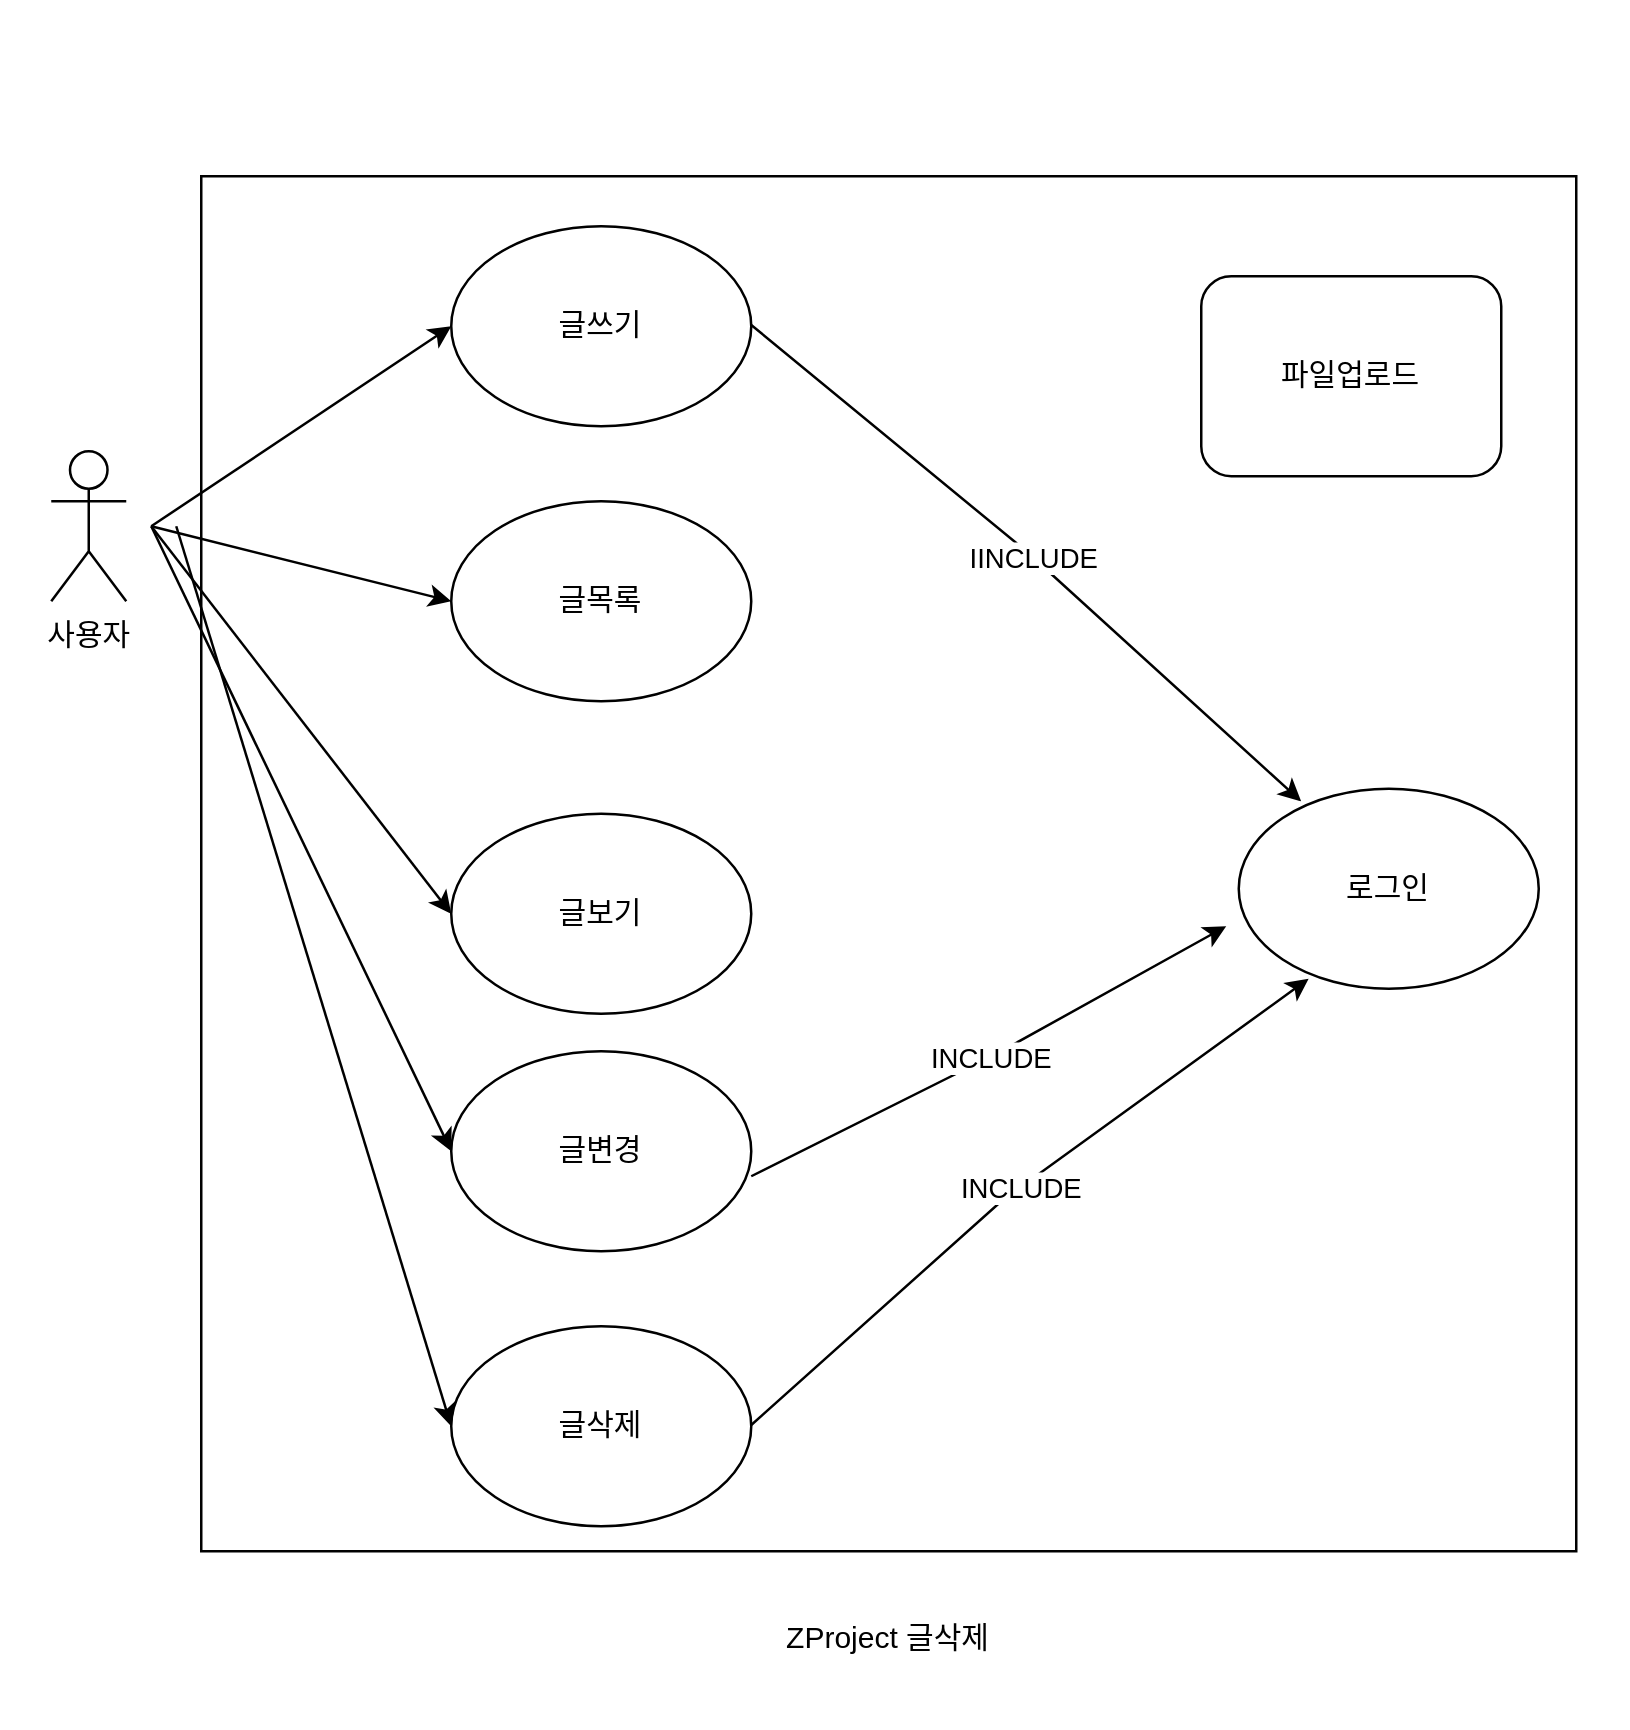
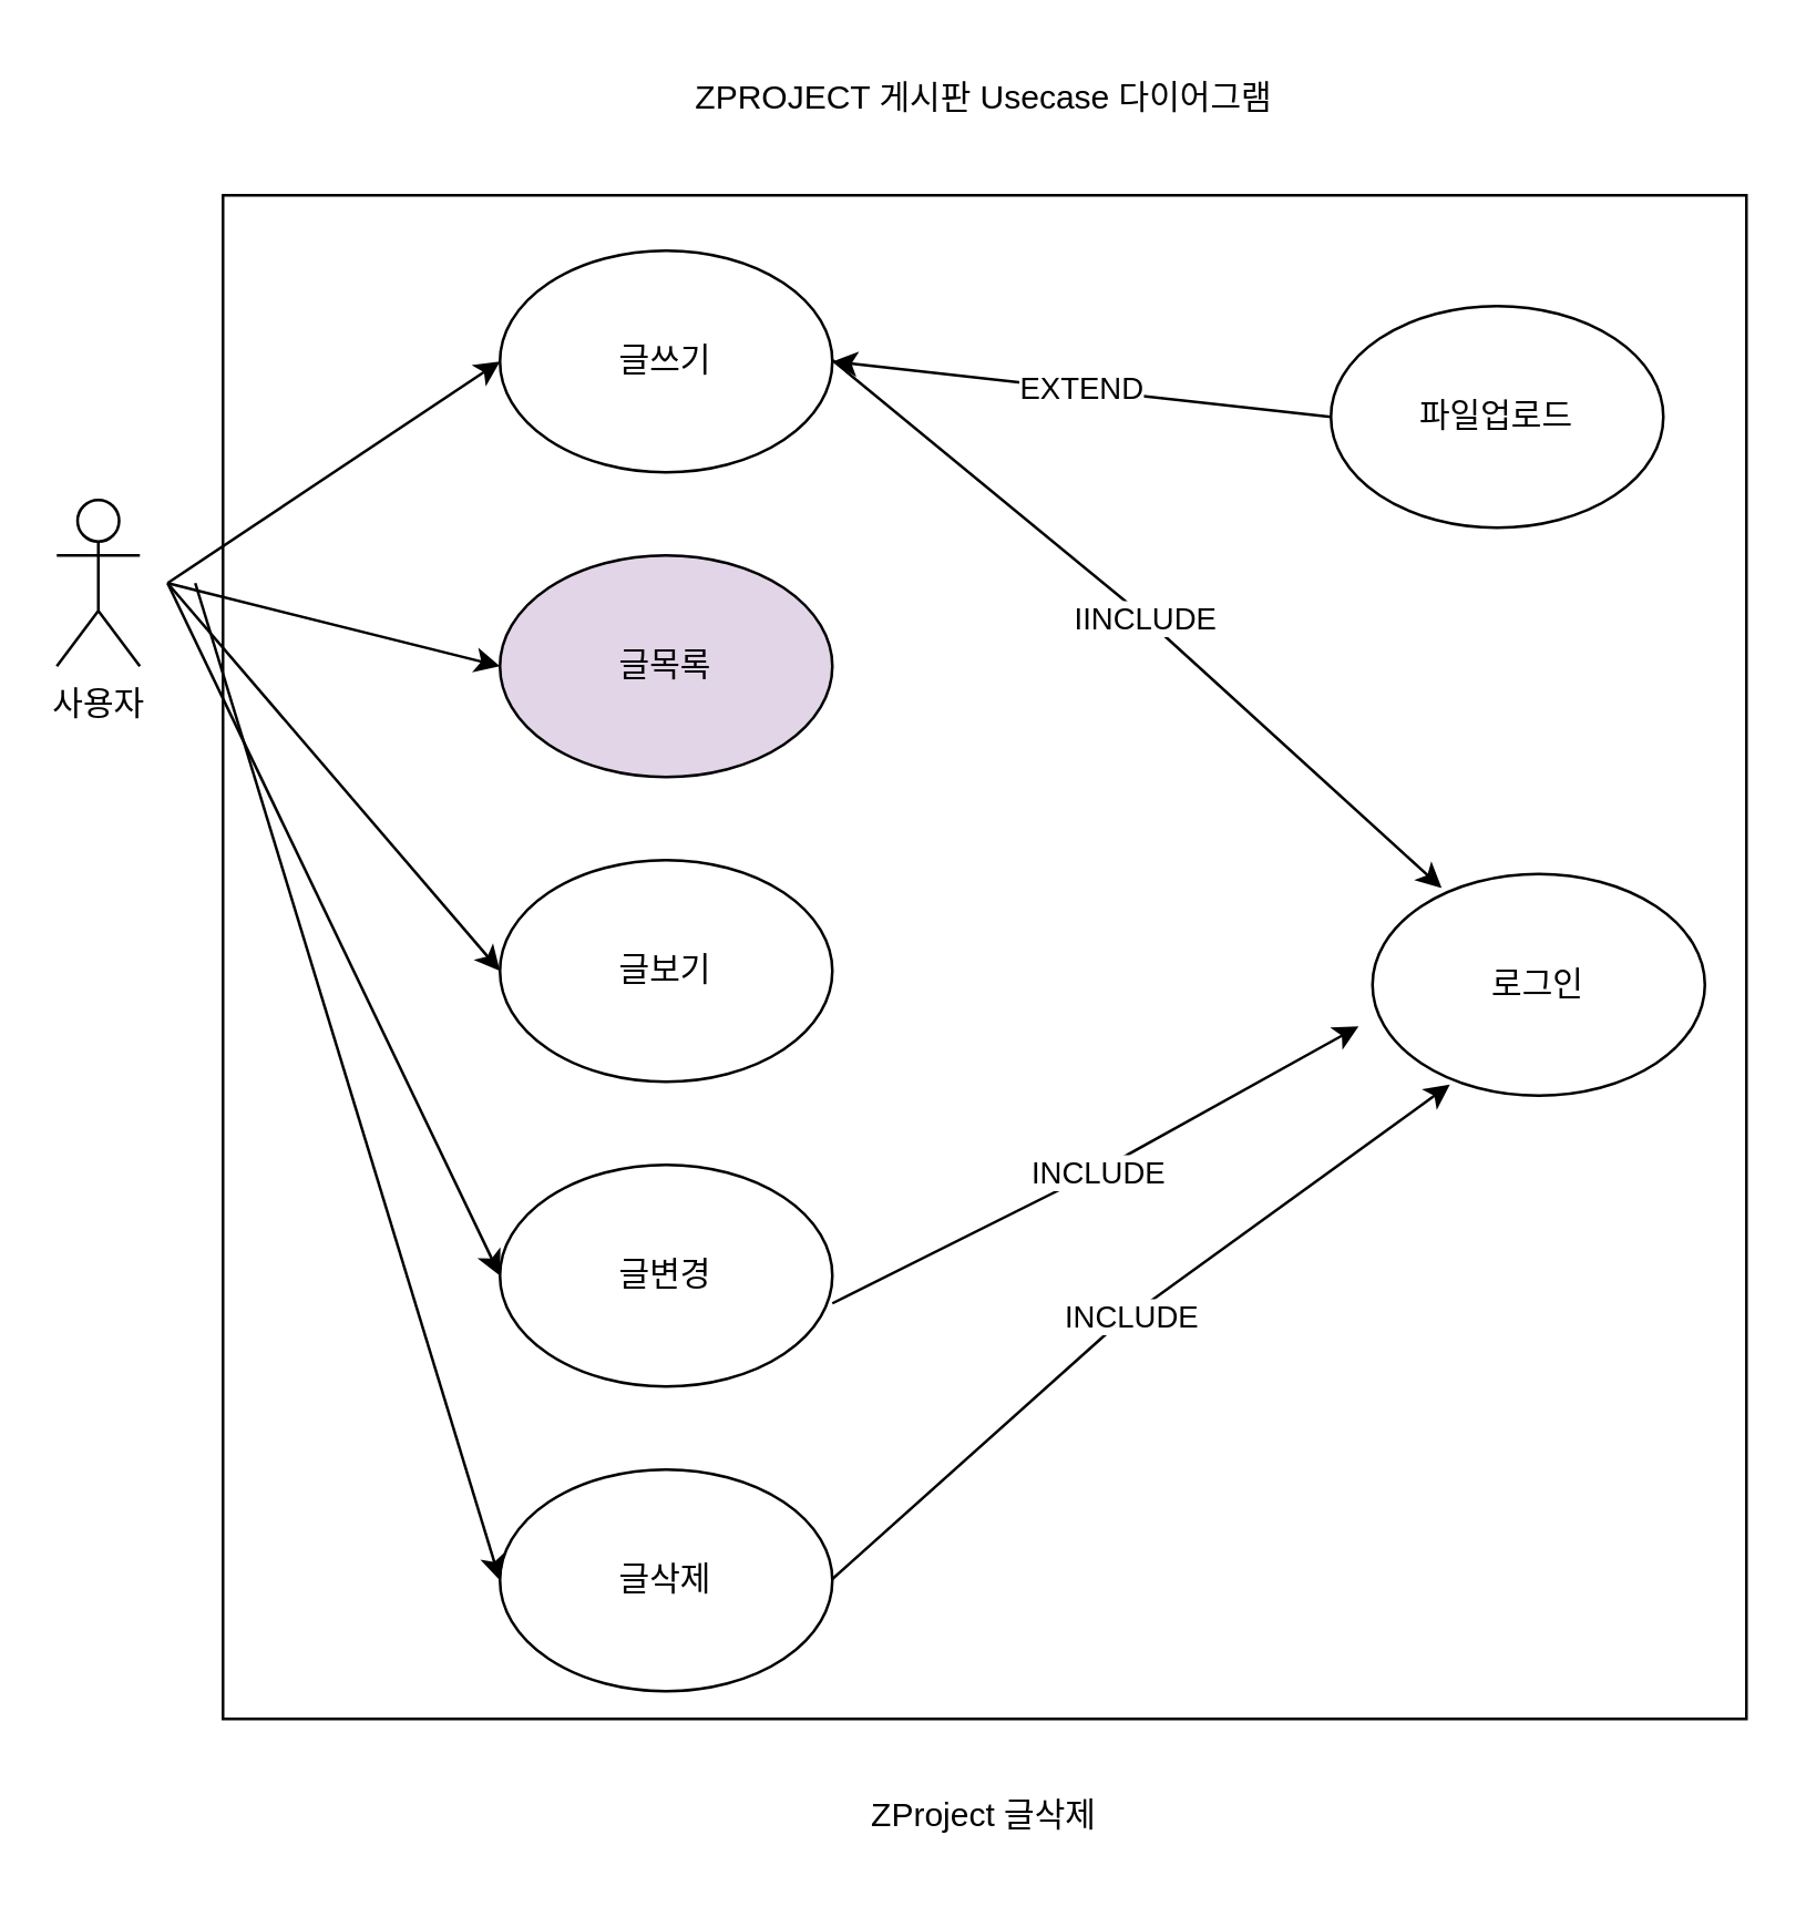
+ <mxCell id="25" value="ZPROJECT 게시판 Usecase 다이어그램" style="text;html=1;strokeColor=none;fillColor=none;align=center;verticalAlign=middle;whiteSpace=wrap;rounded=0;" vertex="1" parent="1"><mxGeometry x="125" y="20" width="460" height="30" as="geometry" /></mxCell>
+ <mxCell id="17" value="" style="endArrow=classic;html=1;rounded=0;exitX=0;exitY=0.5;exitDx=0;exitDy=0;entryX=1;entryY=0.5;entryDx=0;entryDy=0;" edge="1" parent="1" source="16" target="4"><mxGeometry relative="1" as="geometry"><mxPoint x="520" y="480" as="sourcePoint" /><mxPoint x="620" y="480" as="targetPoint" /></mxGeometry></mxCell>
+ <mxCell id="18" value="EXTEND" style="edgeLabel;resizable=0;html=1;align=center;verticalAlign=middle;" connectable="0" vertex="1" parent="17"><mxGeometry relative="1" as="geometry" /></mxCell>
- <mxCell id="16" value="파일업로드" style="whiteSpace=wrap;html=1;rounded=1;" vertex="1" parent="1"><mxGeometry x="480" y="110" width="120" height="80" as="geometry" /></mxCell>
+ <mxCell id="16" value="파일업로드" style="ellipse;whiteSpace=wrap;html=1;" vertex="1" parent="1"><mxGeometry x="480" y="110" width="120" height="80" as="geometry" /></mxCell>
- <mxCell id="5" value="글목록" style="ellipse;whiteSpace=wrap;html=1;" vertex="1" parent="1"><mxGeometry x="180" y="200" width="120" height="80" as="geometry" /></mxCell>
+ <mxCell id="5" value="글목록" style="ellipse;whiteSpace=wrap;html=1;fillColor=#e1d5e7;" vertex="1" parent="1"><mxGeometry x="180" y="200" width="120" height="80" as="geometry" /></mxCell>
- <mxCell id="6" value="글보기" style="ellipse;whiteSpace=wrap;html=1;" vertex="1" parent="1"><mxGeometry x="180" y="325" width="120" height="80" as="geometry" /></mxCell>
+ <mxCell id="6" value="글보기" style="ellipse;whiteSpace=wrap;html=1;" vertex="1" parent="1"><mxGeometry x="180" y="310" width="120" height="80" as="geometry" /></mxCell>
